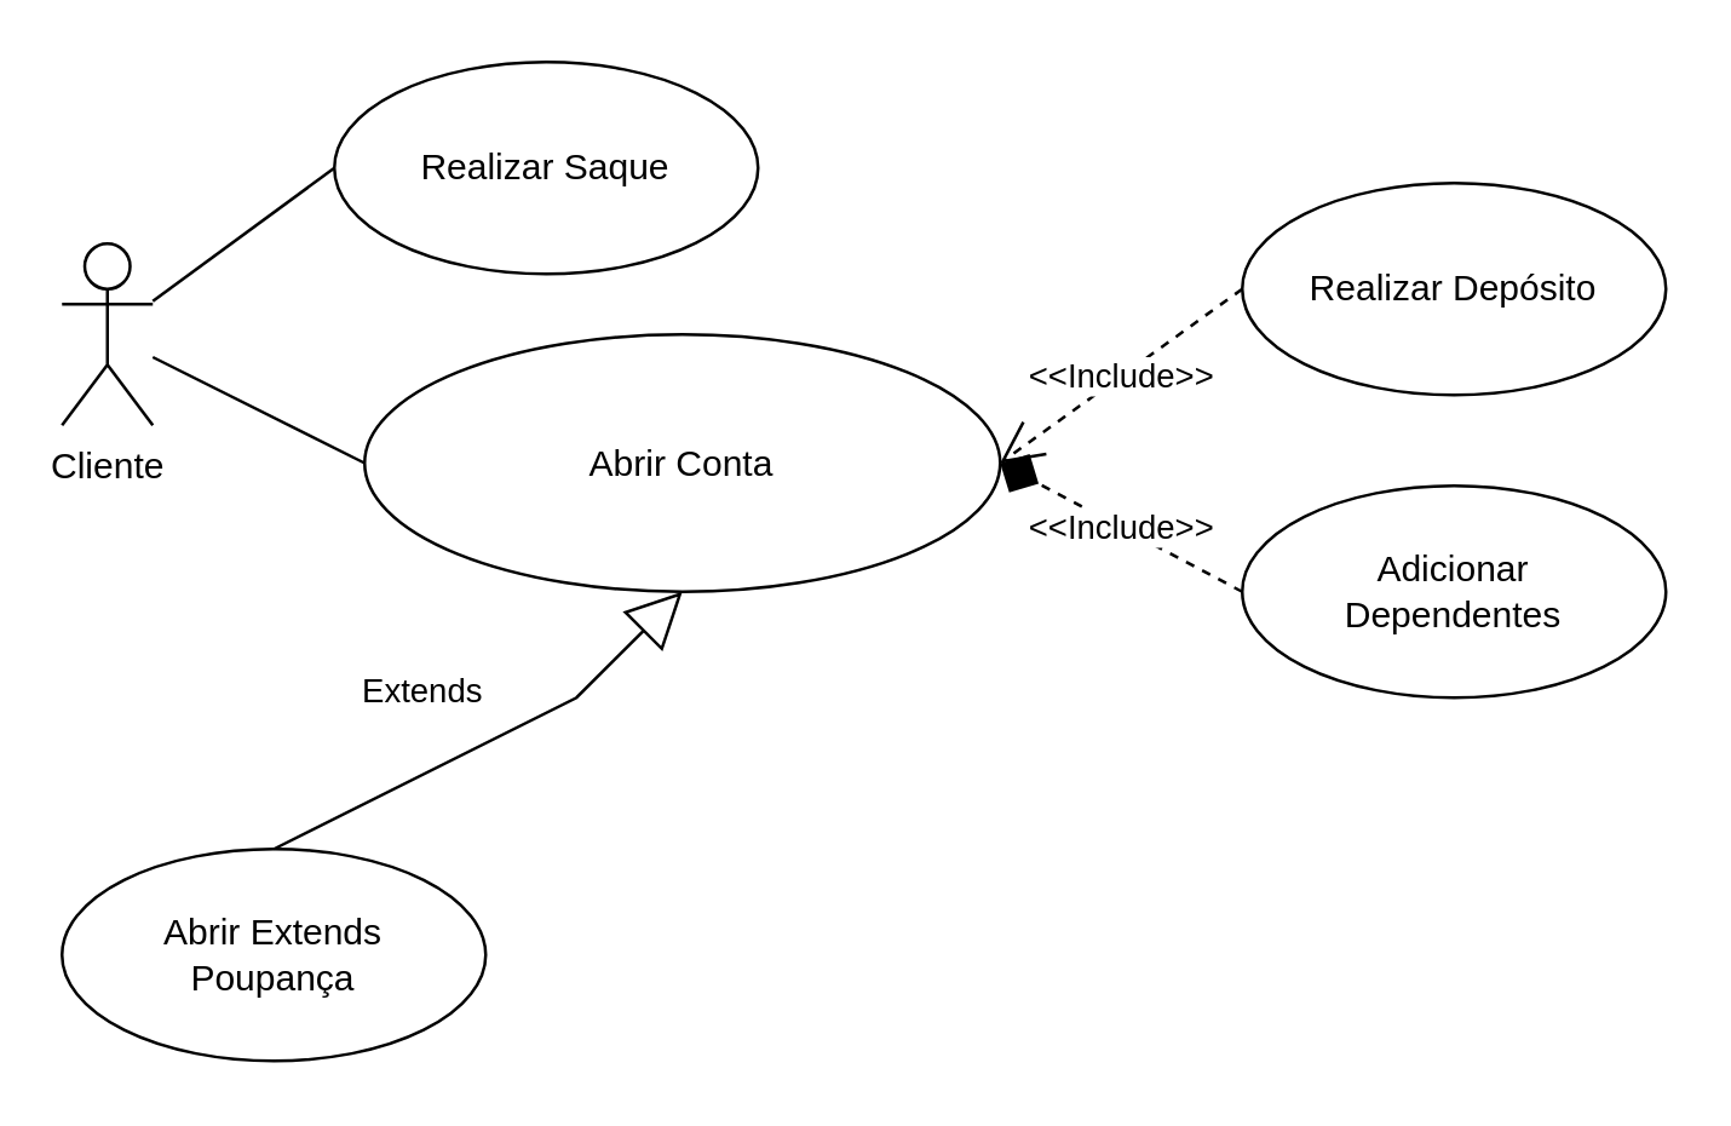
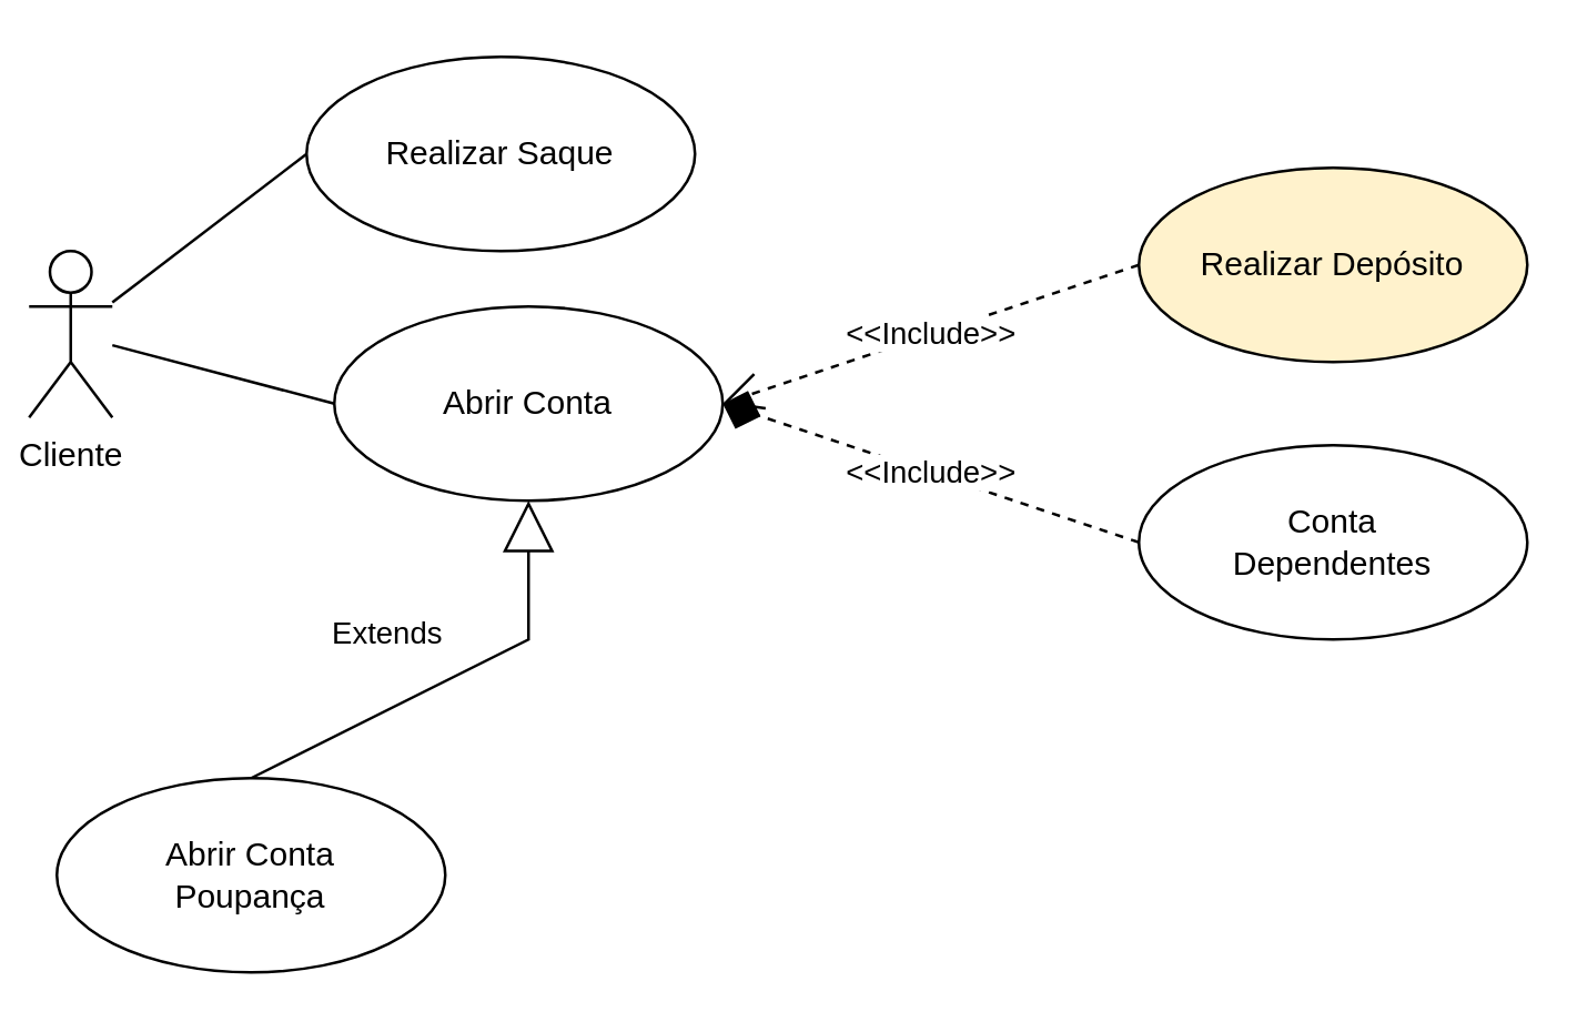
- <mxCell id="10" value="Realizar Depósito" style="ellipse;whiteSpace=wrap;html=1;" vertex="1" parent="1"><mxGeometry x="410" y="60" width="140" height="70" as="geometry" /></mxCell>
+ <mxCell id="10" value="Realizar Depósito" style="ellipse;whiteSpace=wrap;html=1;fillColor=#fff2cc;" vertex="1" parent="1"><mxGeometry x="410" y="60" width="140" height="70" as="geometry" /></mxCell>
- <mxCell id="2" value="Clien&lt;span style=&quot;background-color: initial;&quot;&gt;te&lt;/span&gt;" style="shape=umlActor;verticalLabelPosition=bottom;verticalAlign=top;html=1;" vertex="1" parent="1"><mxGeometry x="20" y="80" width="30" height="60" as="geometry" /></mxCell>
+ <mxCell id="2" value="Clien&lt;span style=&quot;background-color: initial;&quot;&gt;te&lt;/span&gt;" style="shape=umlActor;verticalLabelPosition=bottom;verticalAlign=top;html=1;" vertex="1" parent="1"><mxGeometry x="10" y="90" width="30" height="60" as="geometry" /></mxCell>
- <mxCell id="3" value="Abrir Conta" style="ellipse;whiteSpace=wrap;html=1;" vertex="1" parent="1"><mxGeometry x="120" y="110" width="210" height="85" as="geometry" /></mxCell>
+ <mxCell id="3" value="Abrir Conta" style="ellipse;whiteSpace=wrap;html=1;" vertex="1" parent="1"><mxGeometry x="120" y="110" width="140" height="70" as="geometry" /></mxCell>
- <mxCell id="12" value="Adicionar&lt;div&gt;Dependentes&lt;/div&gt;" style="ellipse;whiteSpace=wrap;html=1;" vertex="1" parent="1"><mxGeometry x="410" y="160" width="140" height="70" as="geometry" /></mxCell>
+ <mxCell id="12" value="Conta&lt;div&gt;Dependentes&lt;/div&gt;" style="ellipse;whiteSpace=wrap;html=1;" vertex="1" parent="1"><mxGeometry x="410" y="160" width="140" height="70" as="geometry" /></mxCell>
- <mxCell id="7" value="Abrir Extends&lt;div&gt;Poupança&lt;/div&gt;" style="ellipse;whiteSpace=wrap;html=1;" vertex="1" parent="1"><mxGeometry x="20" y="280" width="140" height="70" as="geometry" /></mxCell>
+ <mxCell id="7" value="Abrir Conta&lt;div&gt;Poupança&lt;/div&gt;" style="ellipse;whiteSpace=wrap;html=1;" vertex="1" parent="1"><mxGeometry x="20" y="280" width="140" height="70" as="geometry" /></mxCell>
